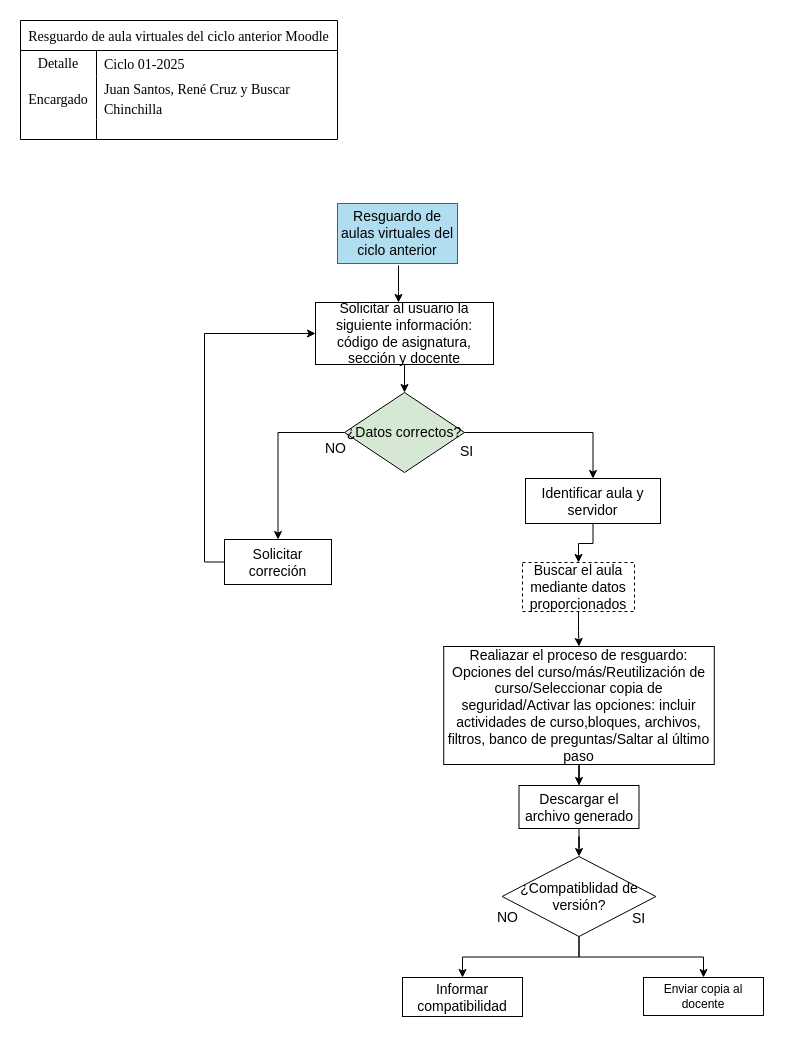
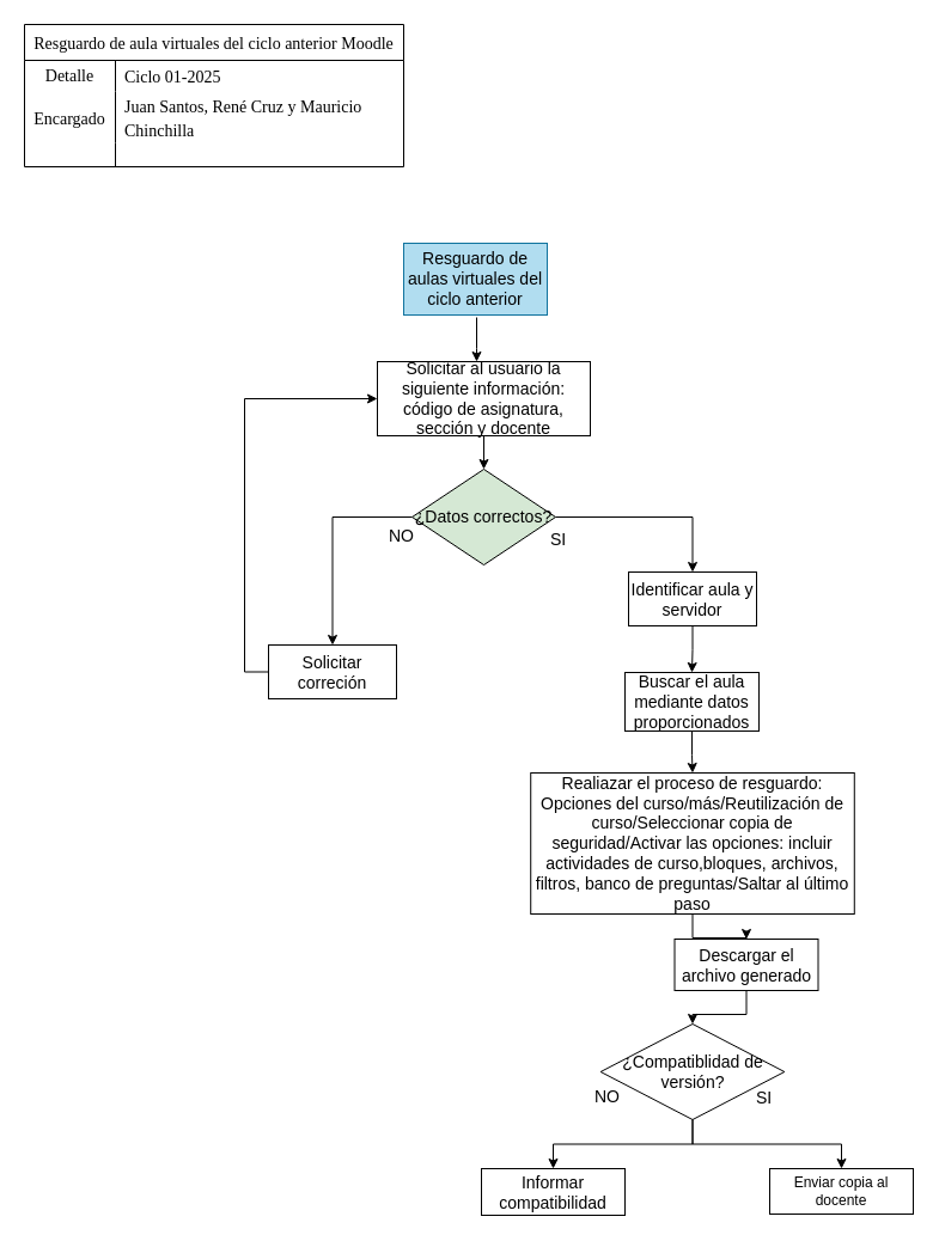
- <mxCell id="8" value="&lt;font style=&quot;font-size: 14px;&quot;&gt;Juan Santos, René Cruz y Buscar Chinchilla&lt;/font&gt;&lt;div&gt;&lt;br&gt;&lt;/div&gt;" style="shape=partialRectangle;html=1;whiteSpace=wrap;connectable=0;fillColor=none;top=0;left=0;bottom=0;right=0;align=left;spacingLeft=6;overflow=hidden;strokeColor=inherit;fontSize=16;fontFamily=Times New Roman;" parent="6" vertex="1"><mxGeometry x="76" width="241" height="43" as="geometry"><mxRectangle width="241" height="43" as="alternateBounds" /></mxGeometry></mxCell>
+ <mxCell id="8" value="&lt;font style=&quot;font-size: 14px;&quot;&gt;Juan Santos, René Cruz y Mauricio Chinchilla&lt;/font&gt;&lt;div&gt;&lt;br&gt;&lt;/div&gt;" style="shape=partialRectangle;html=1;whiteSpace=wrap;connectable=0;fillColor=none;top=0;left=0;bottom=0;right=0;align=left;spacingLeft=6;overflow=hidden;strokeColor=inherit;fontSize=16;fontFamily=Times New Roman;" parent="6" vertex="1"><mxGeometry x="76" width="241" height="43" as="geometry"><mxRectangle width="241" height="43" as="alternateBounds" /></mxGeometry></mxCell>
- <mxCell id="23" value="Identificar aula y servidor" style="rounded=0;whiteSpace=wrap;html=1;fontSize=14;" parent="1" vertex="1"><mxGeometry x="525" y="478" width="135" height="45" as="geometry" /></mxCell>
+ <mxCell id="23" value="Identificar aula y servidor" style="rounded=0;whiteSpace=wrap;html=1;fontSize=14;" parent="1" vertex="1"><mxGeometry x="525" y="478" width="107" height="45" as="geometry" /></mxCell>
- <mxCell id="25" value="Buscar el aula mediante datos proporcionados" style="rounded=0;whiteSpace=wrap;html=1;fontSize=14;dashed=1;" parent="1" vertex="1"><mxGeometry x="522" y="562" width="112" height="49" as="geometry" /></mxCell>
+ <mxCell id="25" value="Buscar el aula mediante datos proporcionados" style="rounded=0;whiteSpace=wrap;html=1;fontSize=14;" parent="1" vertex="1"><mxGeometry x="522" y="562" width="112" height="49" as="geometry" /></mxCell>
- <mxCell id="29" value="Descargar el archivo generado" style="whiteSpace=wrap;html=1;rounded=0;fontSize=14;" parent="1" vertex="1"><mxGeometry x="518.5" y="785" width="120" height="43" as="geometry" /></mxCell>
+ <mxCell id="29" value="Descargar el archivo generado" style="whiteSpace=wrap;html=1;rounded=0;fontSize=14;" parent="1" vertex="1"><mxGeometry x="563.5" y="785" width="120" height="43" as="geometry" /></mxCell>
